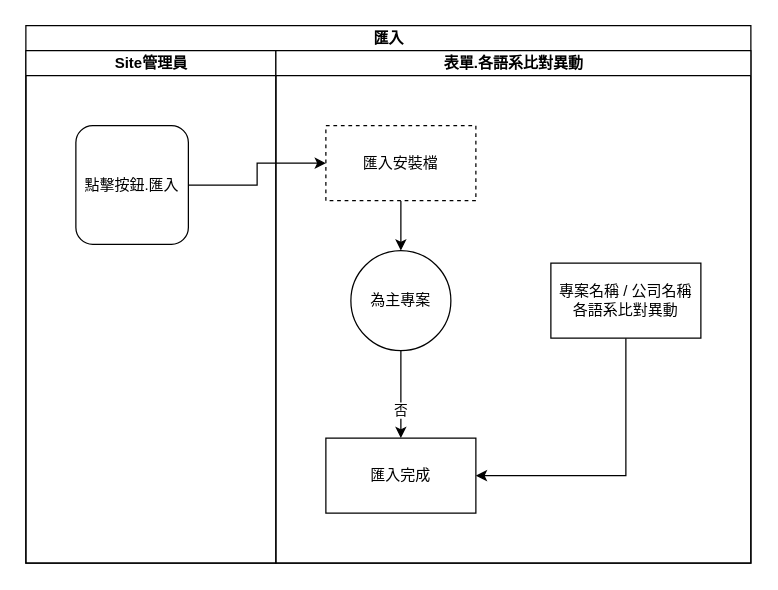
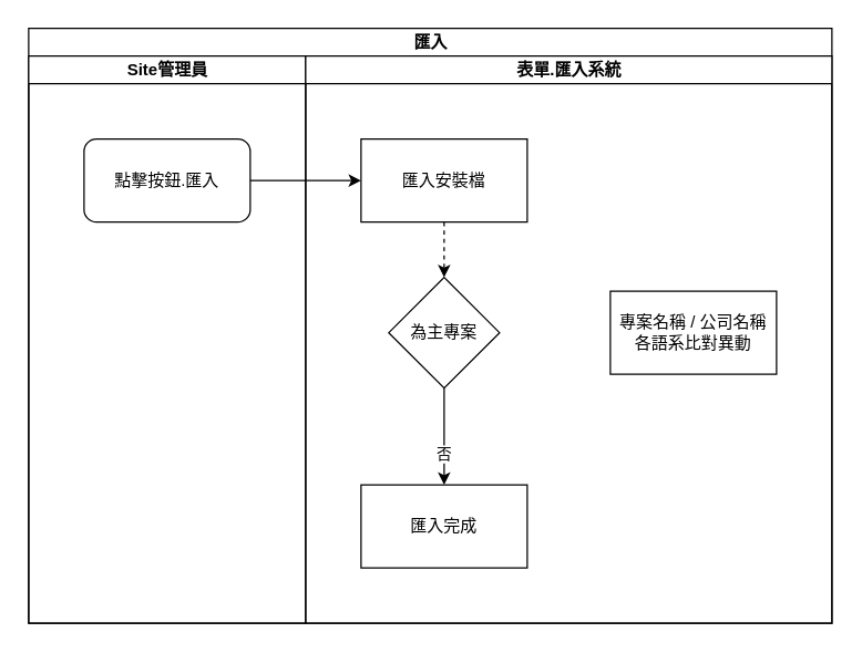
- <mxCell id="6" value="表單.各語系比對異動" style="swimlane;html=1;startSize=20;" parent="2" vertex="1"><mxGeometry x="200" y="20" width="380" height="410" as="geometry" /></mxCell>
+ <mxCell id="6" value="表單.匯入系統" style="swimlane;html=1;startSize=20;" parent="2" vertex="1"><mxGeometry x="200" y="20" width="380" height="410" as="geometry" /></mxCell>
- <mxCell id="8" value="匯入安裝檔" style="rounded=0;whiteSpace=wrap;html=1;dashed=1;" parent="6" vertex="1"><mxGeometry x="40" y="60" width="120" height="60" as="geometry" /></mxCell>
+ <mxCell id="8" value="匯入安裝檔" style="rounded=0;whiteSpace=wrap;html=1;" parent="6" vertex="1"><mxGeometry x="40" y="60" width="120" height="60" as="geometry" /></mxCell>
- <mxCell id="4" value="點擊按鈕.匯入" style="rounded=1;whiteSpace=wrap;html=1;" parent="3" vertex="1"><mxGeometry x="40" y="60" width="90" height="95" as="geometry" /></mxCell>
+ <mxCell id="4" value="點擊按鈕.匯入" style="rounded=1;whiteSpace=wrap;html=1;" parent="3" vertex="1"><mxGeometry x="40" y="60" width="120" height="60" as="geometry" /></mxCell>
- <mxCell id="7" style="edgeStyle=orthogonalEdgeStyle;rounded=0;orthogonalLoop=1;jettySize=auto;html=1;exitX=0.5;exitY=1;exitDx=0;exitDy=0;entryX=0.5;entryY=0;entryDx=0;entryDy=0;" parent="6" source="8" target="11" edge="1"><mxGeometry relative="1" as="geometry" /></mxCell>
+ <mxCell id="7" style="edgeStyle=orthogonalEdgeStyle;rounded=0;orthogonalLoop=1;jettySize=auto;html=1;exitX=0.5;exitY=1;exitDx=0;exitDy=0;entryX=0.5;entryY=0;entryDx=0;entryDy=0;dashed=1;" parent="6" source="8" target="11" edge="1"><mxGeometry relative="1" as="geometry" /></mxCell>
- <mxCell id="11" value="為主專案" style="ellipse;whiteSpace=wrap;html=1;" parent="6" vertex="1"><mxGeometry x="60" y="160" width="80" height="80" as="geometry" /></mxCell>
+ <mxCell id="11" value="為主專案" style="rhombus;whiteSpace=wrap;html=1;" parent="6" vertex="1"><mxGeometry x="60" y="160" width="80" height="80" as="geometry" /></mxCell>
- <mxCell id="12" style="edgeStyle=orthogonalEdgeStyle;rounded=0;orthogonalLoop=1;jettySize=auto;html=1;exitX=0.5;exitY=1;exitDx=0;exitDy=0;entryX=1;entryY=0.5;entryDx=0;entryDy=0;" parent="6" source="14" target="13" edge="1"><mxGeometry relative="1" as="geometry" /></mxCell>
